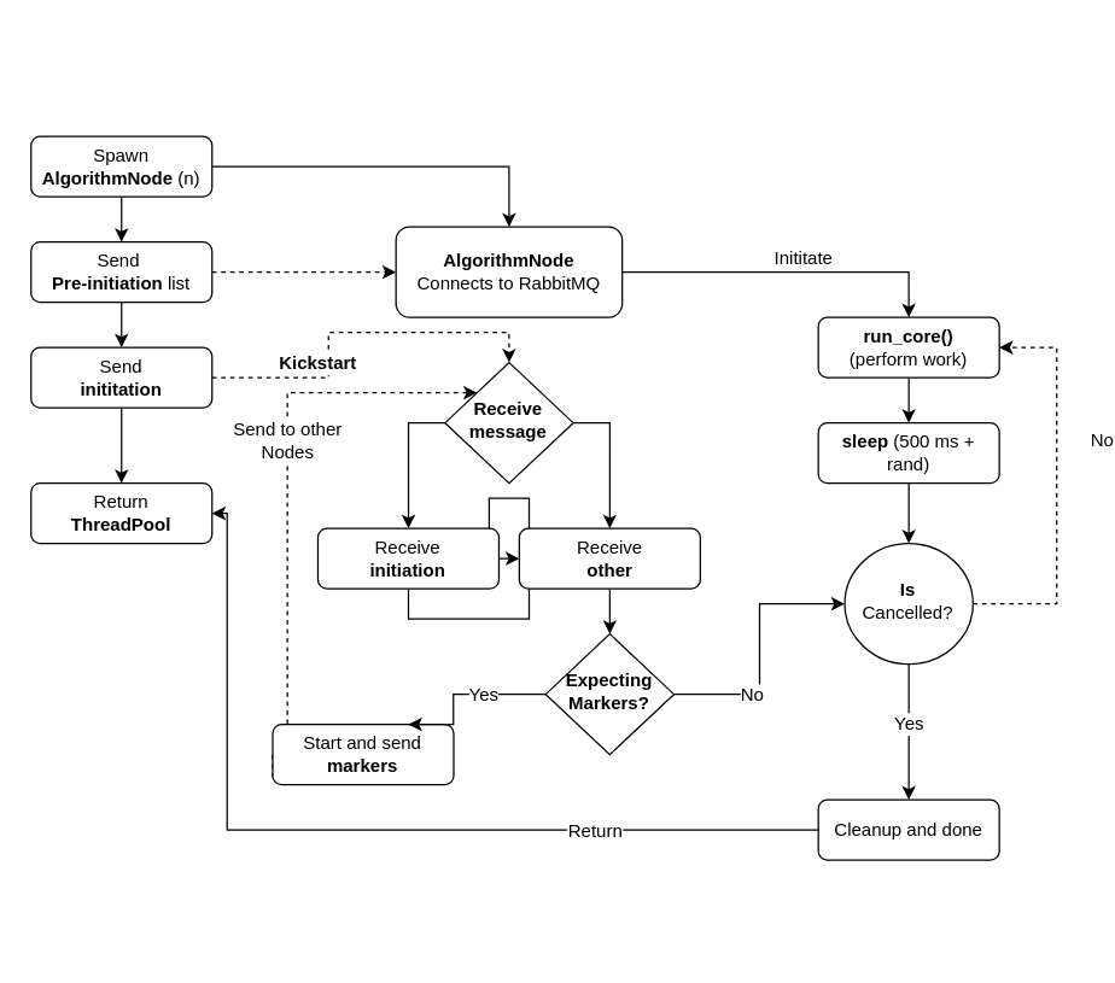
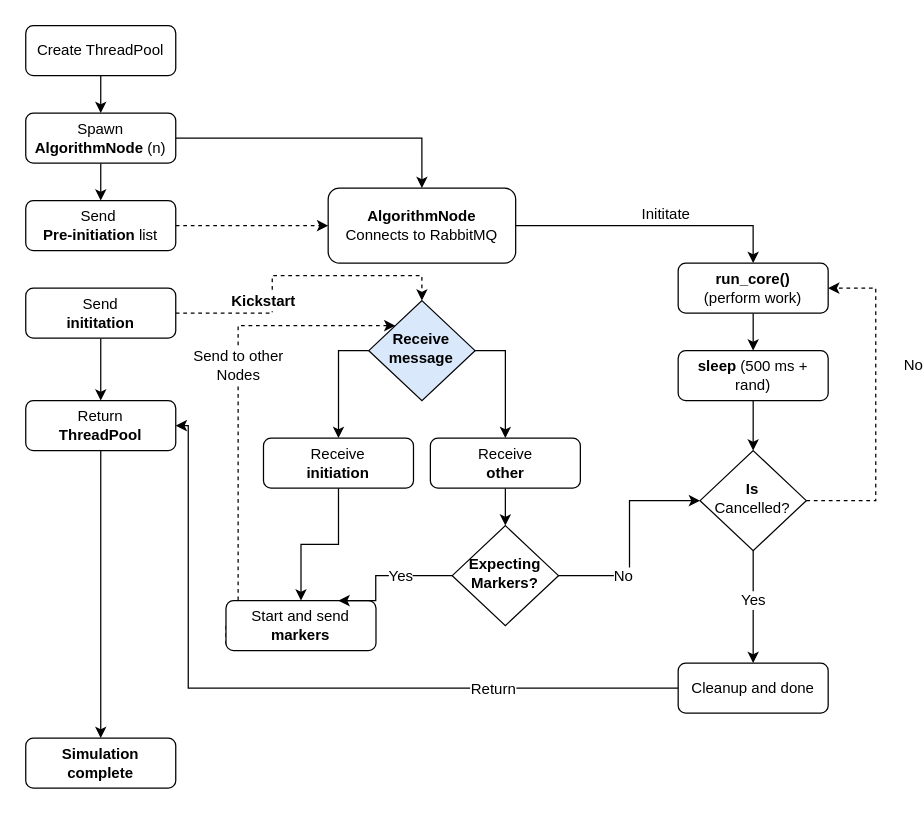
+ <mxCell id="3" value="Create ThreadPool" style="rounded=1;whiteSpace=wrap;html=1;fontSize=12;glass=0;strokeWidth=1;shadow=0;" parent="1" vertex="1"><mxGeometry x="20" y="20" width="120" height="40" as="geometry" /></mxCell>
+ <mxCell id="2" style="edgeStyle=orthogonalEdgeStyle;rounded=0;orthogonalLoop=1;jettySize=auto;html=1;exitX=0.5;exitY=1;exitDx=0;exitDy=0;entryX=0.5;entryY=0;entryDx=0;entryDy=0;" edge="1" parent="1" source="3" target="9"><mxGeometry relative="1" as="geometry" /></mxCell>
- <mxCell id="23" style="edgeStyle=orthogonalEdgeStyle;rounded=0;orthogonalLoop=1;jettySize=auto;html=1;exitX=0.5;exitY=1;exitDx=0;exitDy=0;" edge="1" parent="1" source="25" target="22"><mxGeometry relative="1" as="geometry" /></mxCell>
- <mxCell id="6" value="&lt;b&gt;Receive&lt;br&gt;message&lt;/b&gt;" style="rhombus;whiteSpace=wrap;html=1;shadow=0;fontFamily=Helvetica;fontSize=12;align=center;strokeWidth=1;spacing=6;spacingTop=-4;" parent="1" vertex="1"><mxGeometry x="294.44" y="240" width="85" height="80" as="geometry" /></mxCell>
+ <mxCell id="6" value="&lt;b&gt;Receive&lt;br&gt;message&lt;/b&gt;" style="rhombus;whiteSpace=wrap;html=1;shadow=0;fontFamily=Helvetica;fontSize=12;align=center;strokeWidth=1;spacing=6;spacingTop=-4;fillColor=#dae8fc;" parent="1" vertex="1"><mxGeometry x="294.44" y="240" width="85" height="80" as="geometry" /></mxCell>
- <mxCell id="40" value="&lt;b&gt;Is&lt;br&gt;&lt;/b&gt;Cancelled?" style="ellipse;whiteSpace=wrap;html=1;shadow=0;fontFamily=Helvetica;fontSize=12;align=center;strokeWidth=1;spacing=6;spacingTop=-4;" vertex="1" parent="1"><mxGeometry x="559.44" y="360" width="85" height="80" as="geometry" /></mxCell>
+ <mxCell id="40" value="&lt;b&gt;Is&lt;br&gt;&lt;/b&gt;Cancelled?" style="rhombus;whiteSpace=wrap;html=1;shadow=0;fontFamily=Helvetica;fontSize=12;align=center;strokeWidth=1;spacing=6;spacingTop=-4;" vertex="1" parent="1"><mxGeometry x="559.44" y="360" width="85" height="80" as="geometry" /></mxCell>
- <mxCell id="15" style="edgeStyle=orthogonalEdgeStyle;rounded=0;orthogonalLoop=1;jettySize=auto;html=1;exitX=0.5;exitY=1;exitDx=0;exitDy=0;" edge="1" parent="1" source="16" target="30"><mxGeometry relative="1" as="geometry" /></mxCell>
+ <mxCell id="15" style="edgeStyle=orthogonalEdgeStyle;rounded=0;orthogonalLoop=1;jettySize=auto;html=1;exitX=0.5;exitY=1;exitDx=0;exitDy=0;" edge="1" parent="1" source="16" target="28"><mxGeometry relative="1" as="geometry" /></mxCell>
+ <mxCell id="44" style="edgeStyle=orthogonalEdgeStyle;rounded=0;orthogonalLoop=1;jettySize=auto;html=1;exitX=0.5;exitY=1;exitDx=0;exitDy=0;" edge="1" parent="1" source="45" target="46"><mxGeometry relative="1" as="geometry" /></mxCell>
+ <mxCell id="46" value="&lt;b&gt;Simulation&lt;br&gt;complete&lt;/b&gt;" style="rounded=1;whiteSpace=wrap;html=1;fontSize=12;glass=0;strokeWidth=1;shadow=0;" vertex="1" parent="1"><mxGeometry x="20" y="590" width="120" height="40" as="geometry" /></mxCell>
